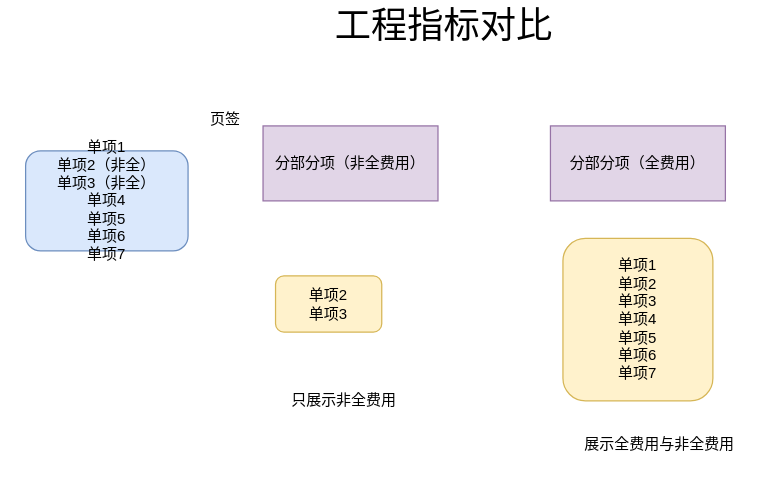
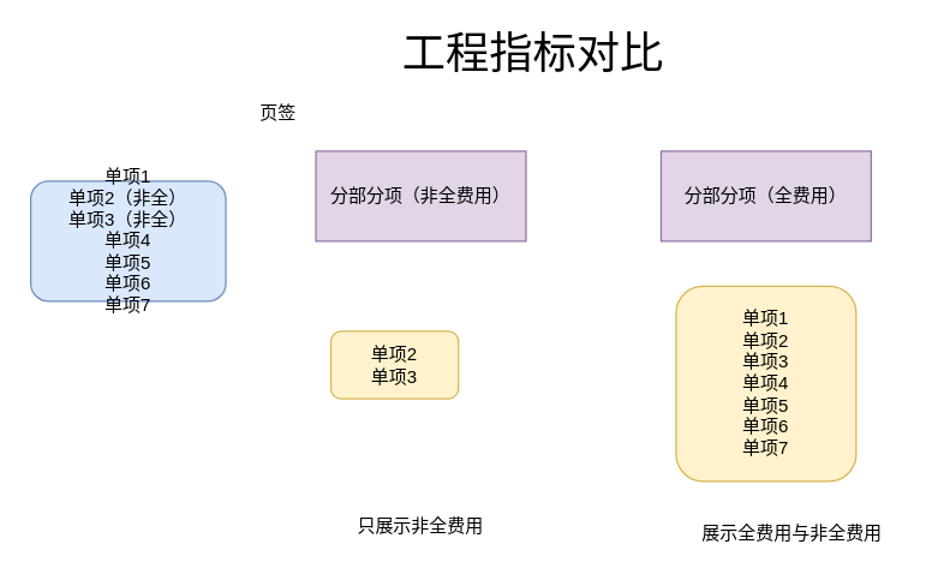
- <mxCell id="3" value="&lt;font style=&quot;font-size: 29px;&quot;&gt;工程指标对比&lt;/font&gt;" style="text;html=1;strokeColor=none;fillColor=none;align=center;verticalAlign=middle;whiteSpace=wrap;rounded=0;" vertex="1" parent="1"><mxGeometry x="260" y="5" width="190" height="30" as="geometry" /></mxCell>
+ <mxCell id="3" value="&lt;font style=&quot;font-size: 29px;&quot;&gt;工程指标对比&lt;/font&gt;" style="text;html=1;strokeColor=none;fillColor=none;align=center;verticalAlign=middle;whiteSpace=wrap;rounded=0;" vertex="1" parent="1"><mxGeometry x="260" y="20" width="190" height="30" as="geometry" /></mxCell>
- <mxCell id="10" value="页签" style="text;html=1;strokeColor=none;fillColor=none;align=center;verticalAlign=middle;whiteSpace=wrap;rounded=0;" vertex="1" parent="1"><mxGeometry x="150" y="80" width="60" height="30" as="geometry" /></mxCell>
+ <mxCell id="10" value="页签" style="text;html=1;strokeColor=none;fillColor=none;align=center;verticalAlign=middle;whiteSpace=wrap;rounded=0;" vertex="1" parent="1"><mxGeometry x="155" y="60" width="60" height="30" as="geometry" /></mxCell>
- <mxCell id="8" value="只展示非全费用" style="text;html=1;strokeColor=none;fillColor=none;align=center;verticalAlign=middle;whiteSpace=wrap;rounded=0;" vertex="1" parent="1"><mxGeometry x="220" y="310" width="110" height="20" as="geometry" /></mxCell>
+ <mxCell id="8" value="只展示非全费用" style="text;html=1;strokeColor=none;fillColor=none;align=center;verticalAlign=middle;whiteSpace=wrap;rounded=0;" vertex="1" parent="1"><mxGeometry x="225" y="340" width="110" height="20" as="geometry" /></mxCell>
